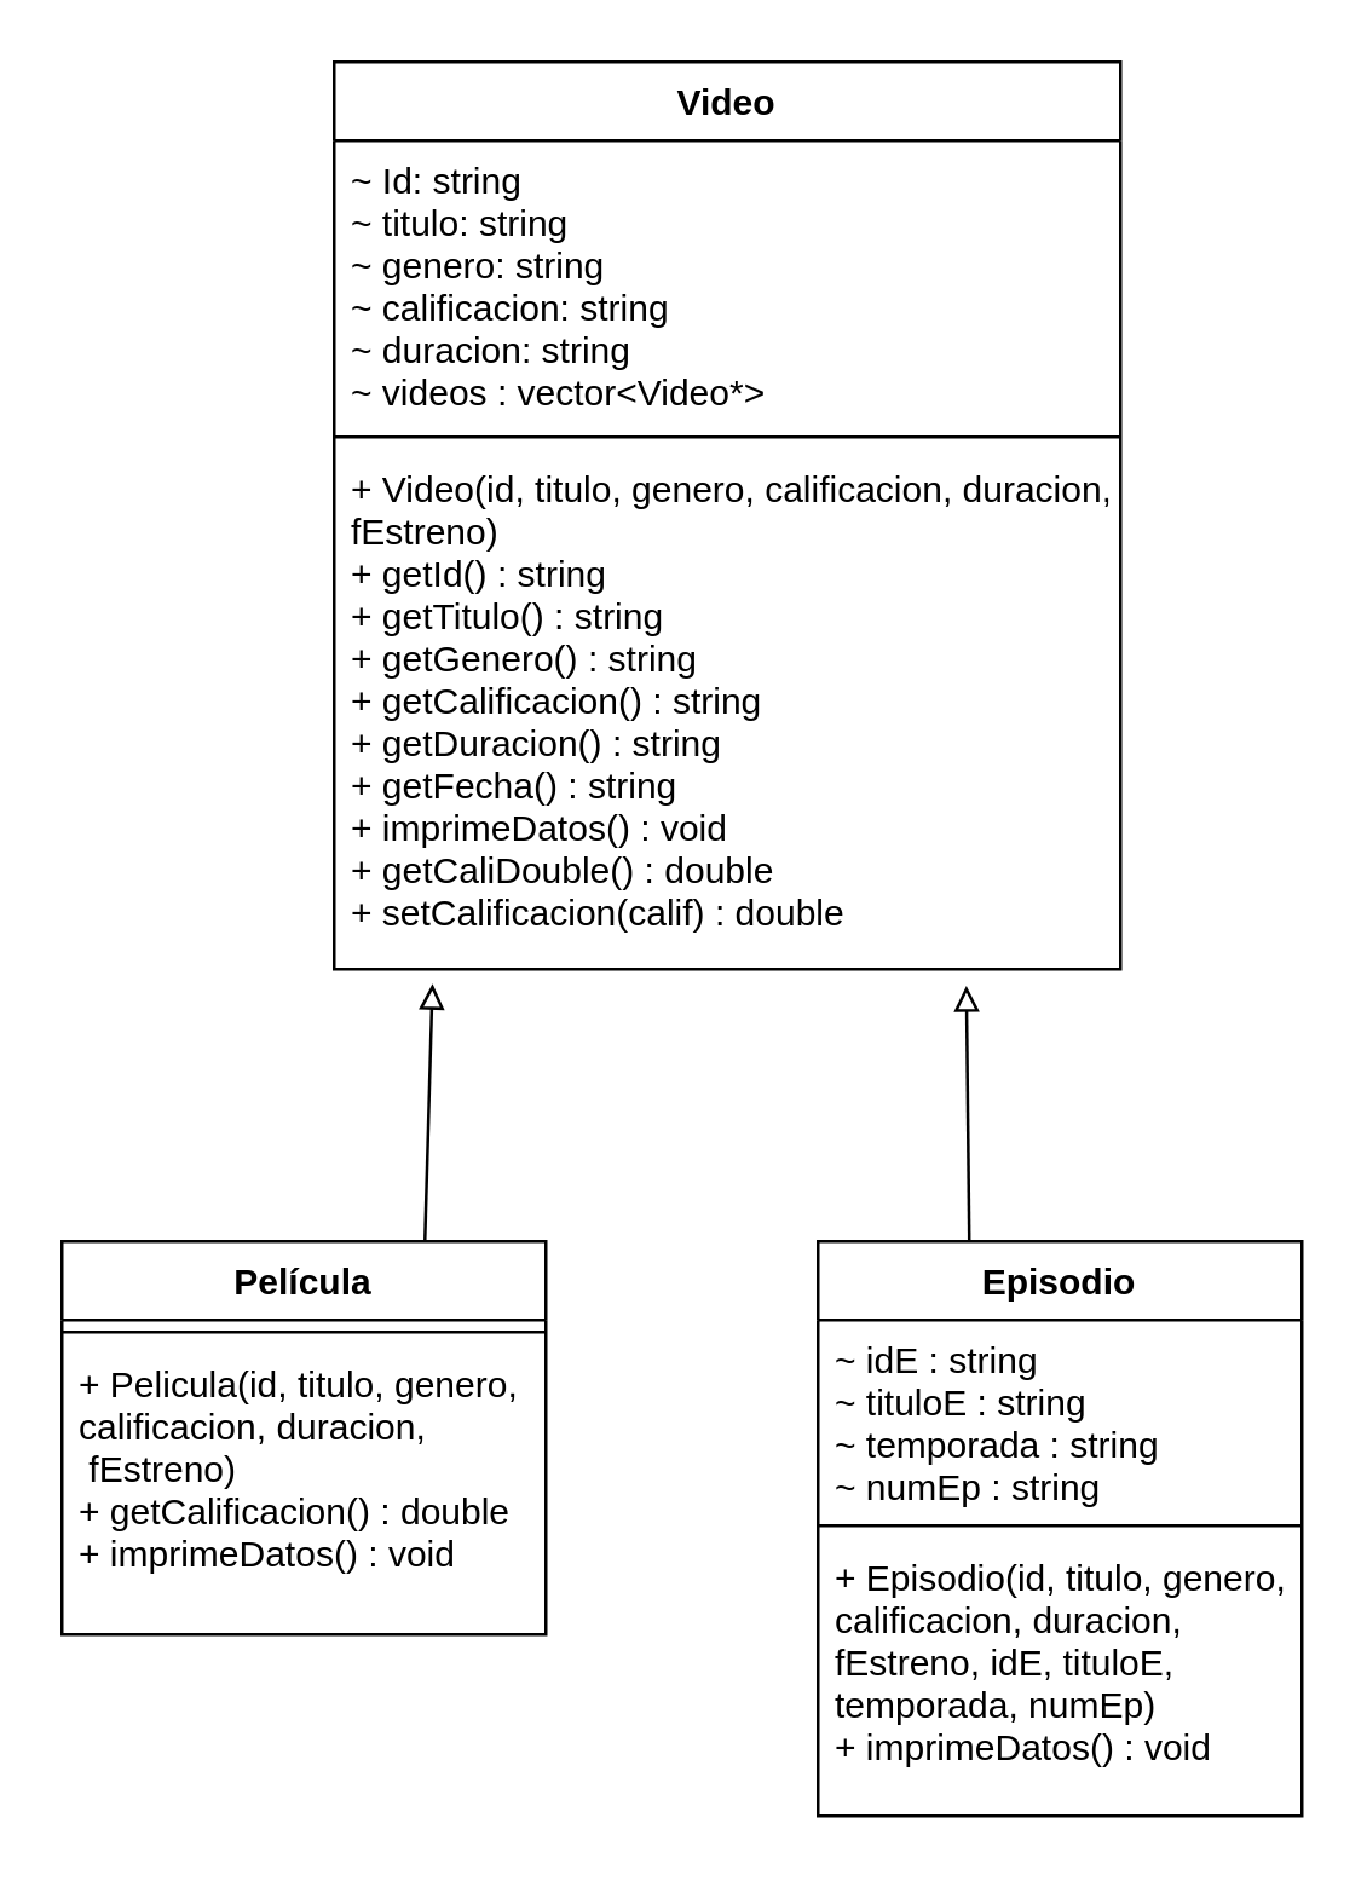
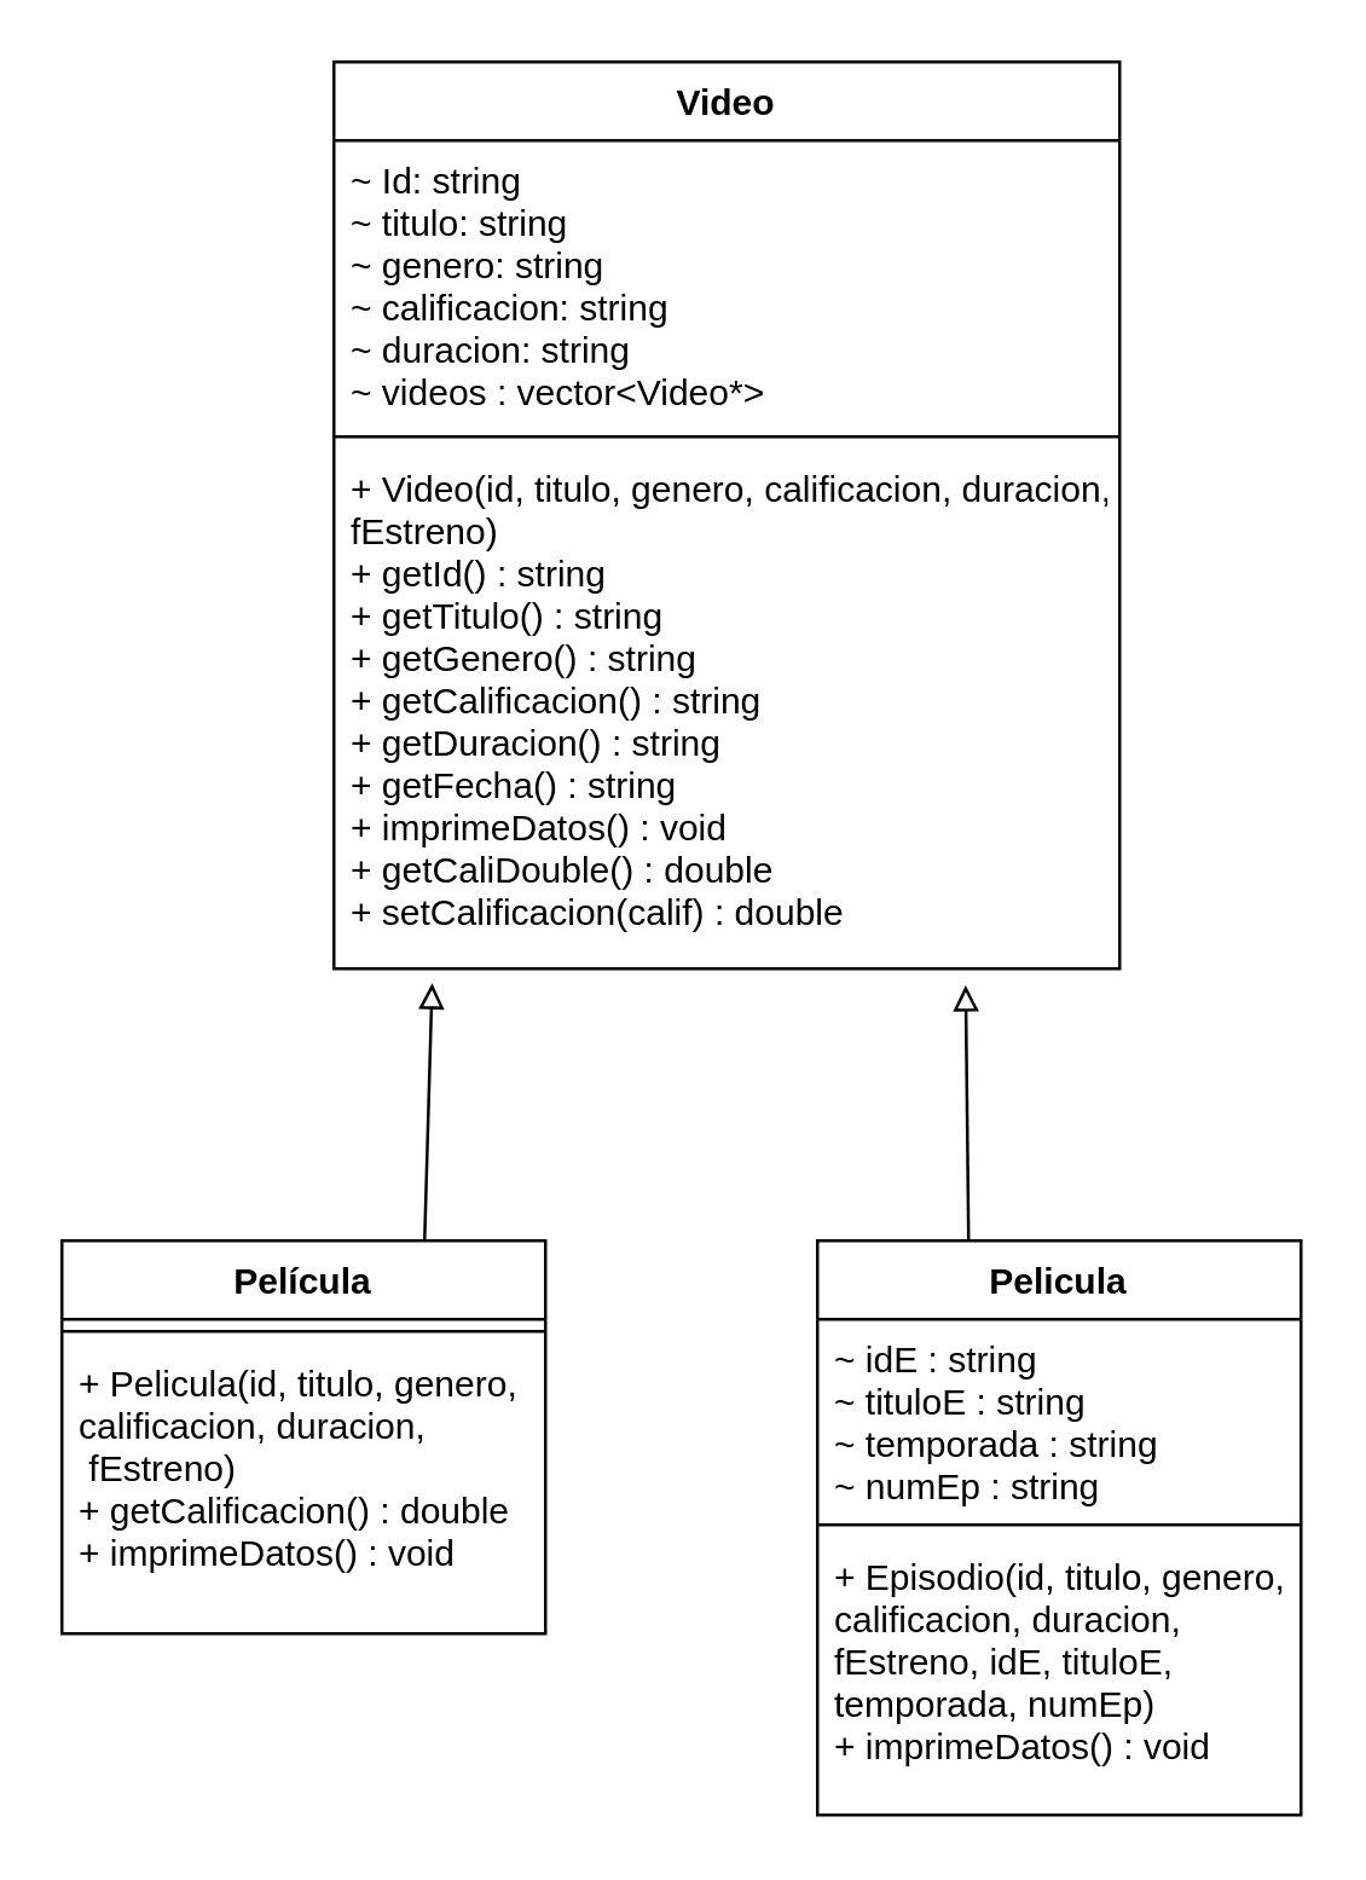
- <mxCell id="9" value="Episodio" style="swimlane;fontStyle=1;align=center;verticalAlign=top;childLayout=stackLayout;horizontal=1;startSize=26;horizontalStack=0;resizeParent=1;resizeParentMax=0;resizeLast=0;collapsible=1;marginBottom=0;" parent="1" vertex="1"><mxGeometry x="270" y="410" width="160" height="190" as="geometry" /></mxCell>
+ <mxCell id="9" value="Pelicula" style="swimlane;fontStyle=1;align=center;verticalAlign=top;childLayout=stackLayout;horizontal=1;startSize=26;horizontalStack=0;resizeParent=1;resizeParentMax=0;resizeLast=0;collapsible=1;marginBottom=0;" parent="1" vertex="1"><mxGeometry x="270" y="410" width="160" height="190" as="geometry" /></mxCell>
